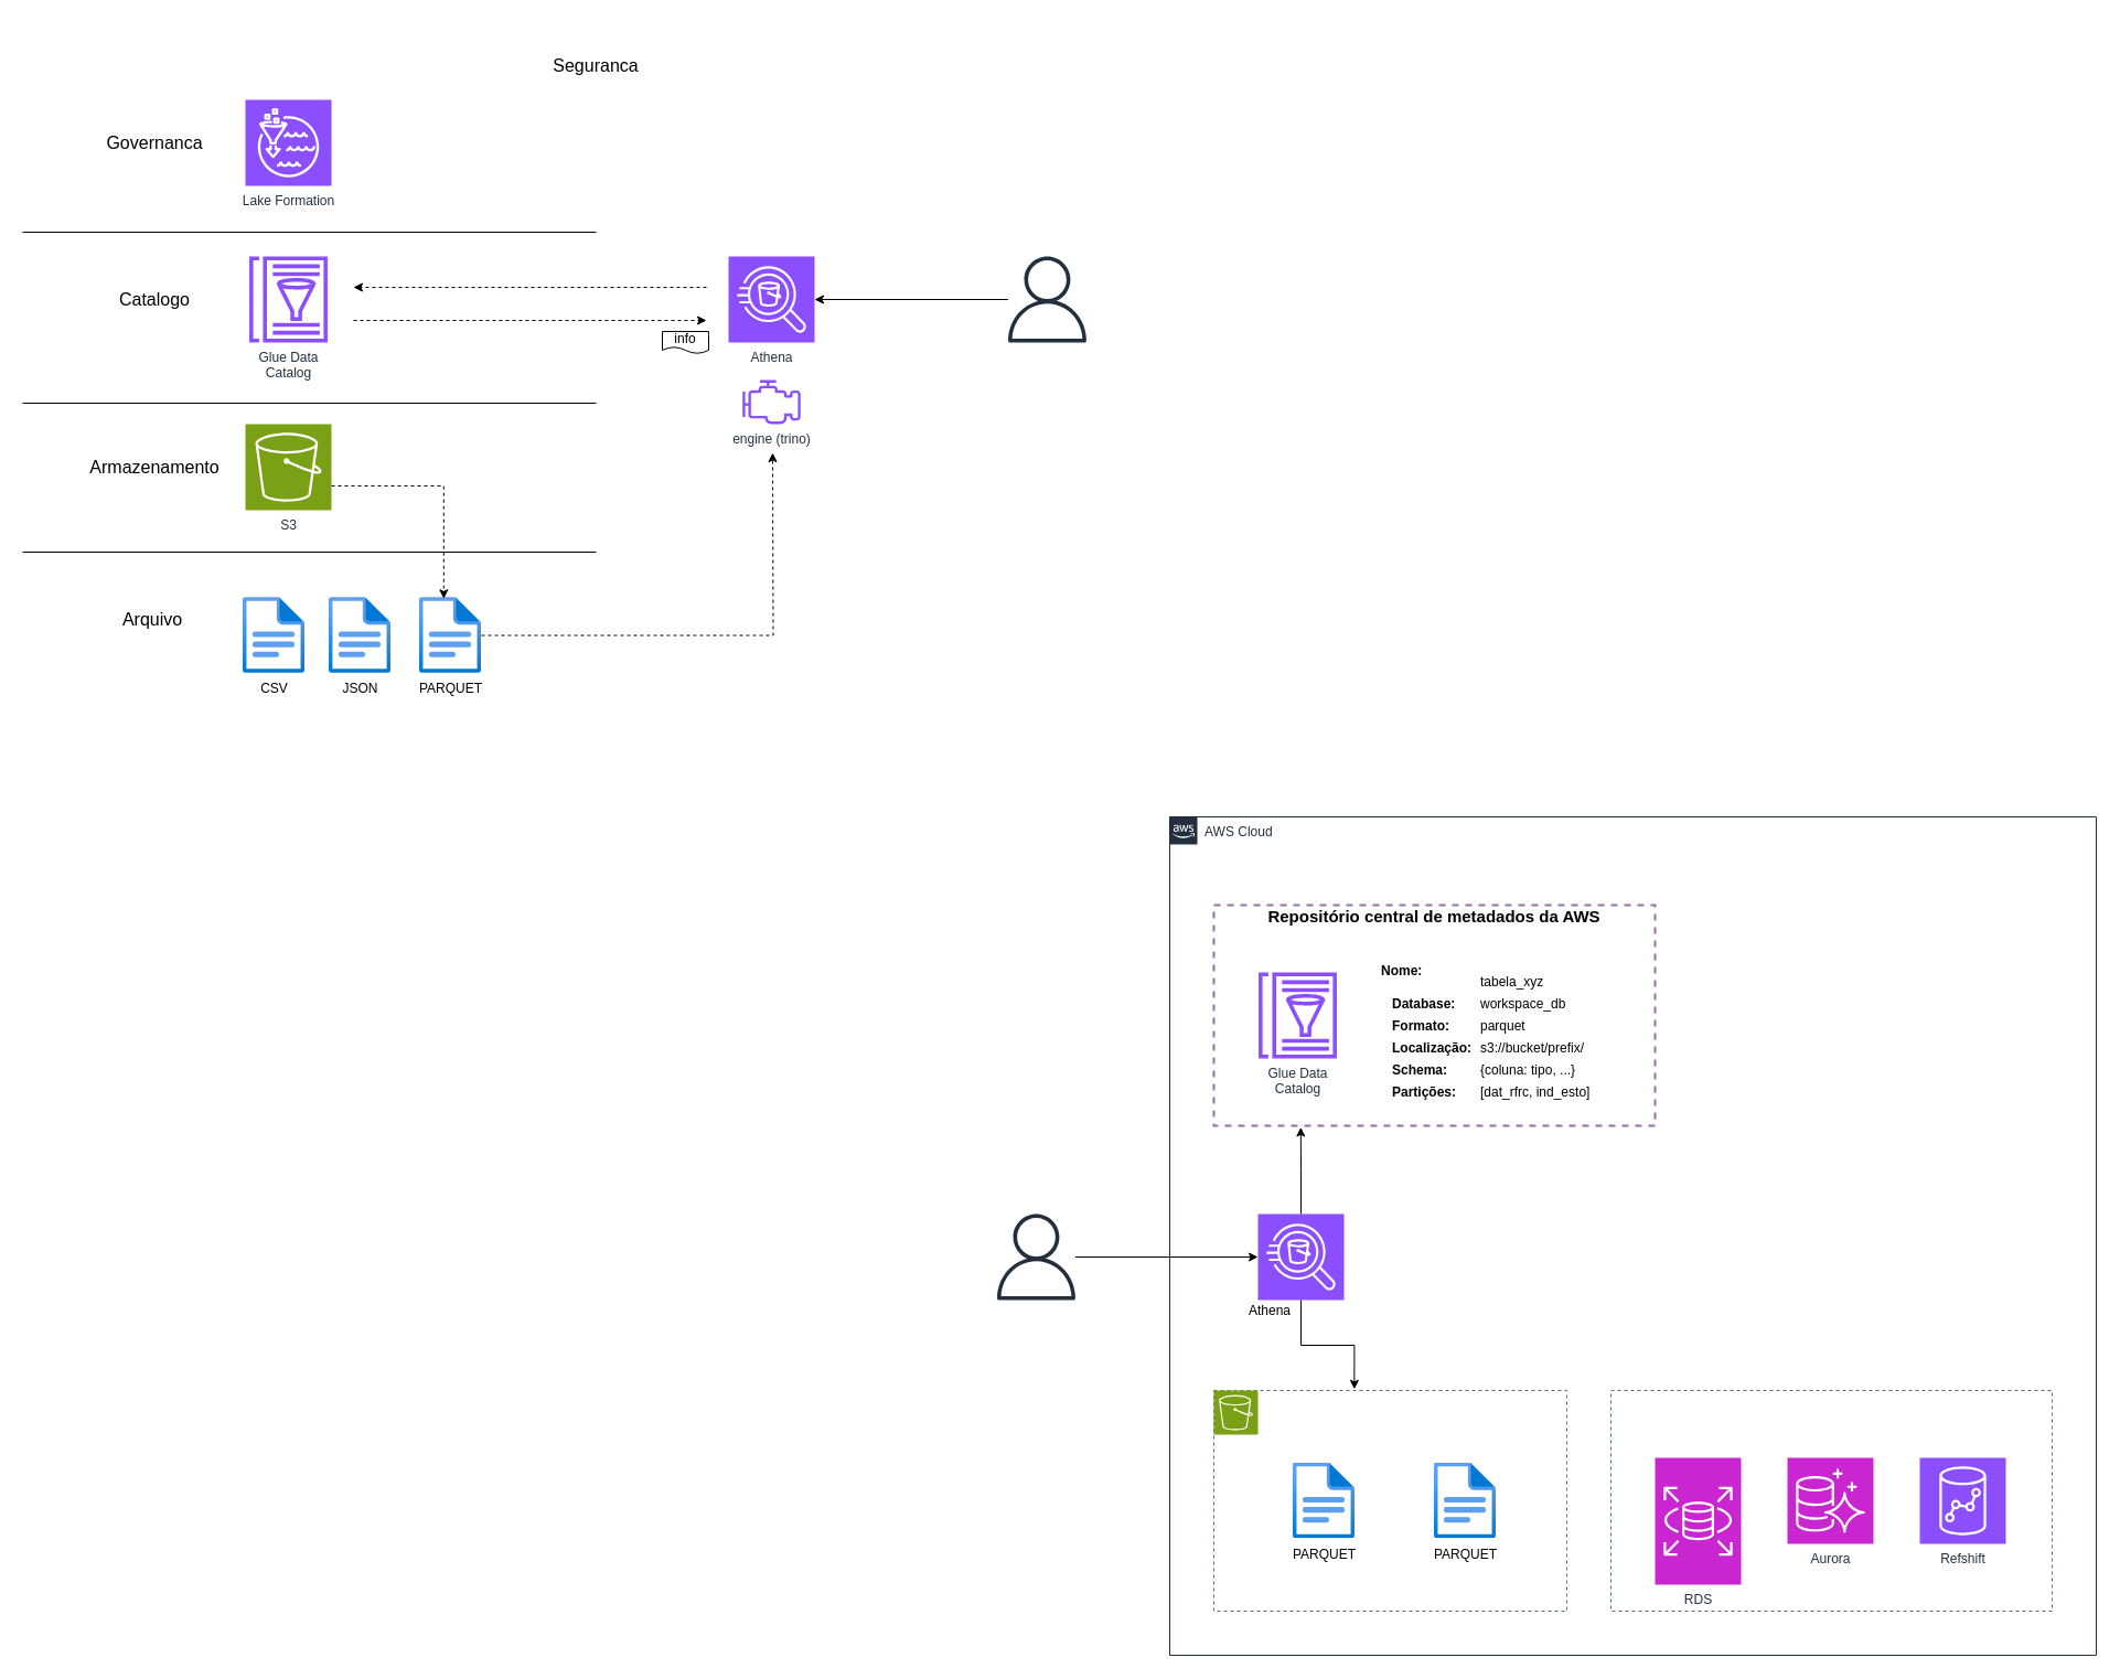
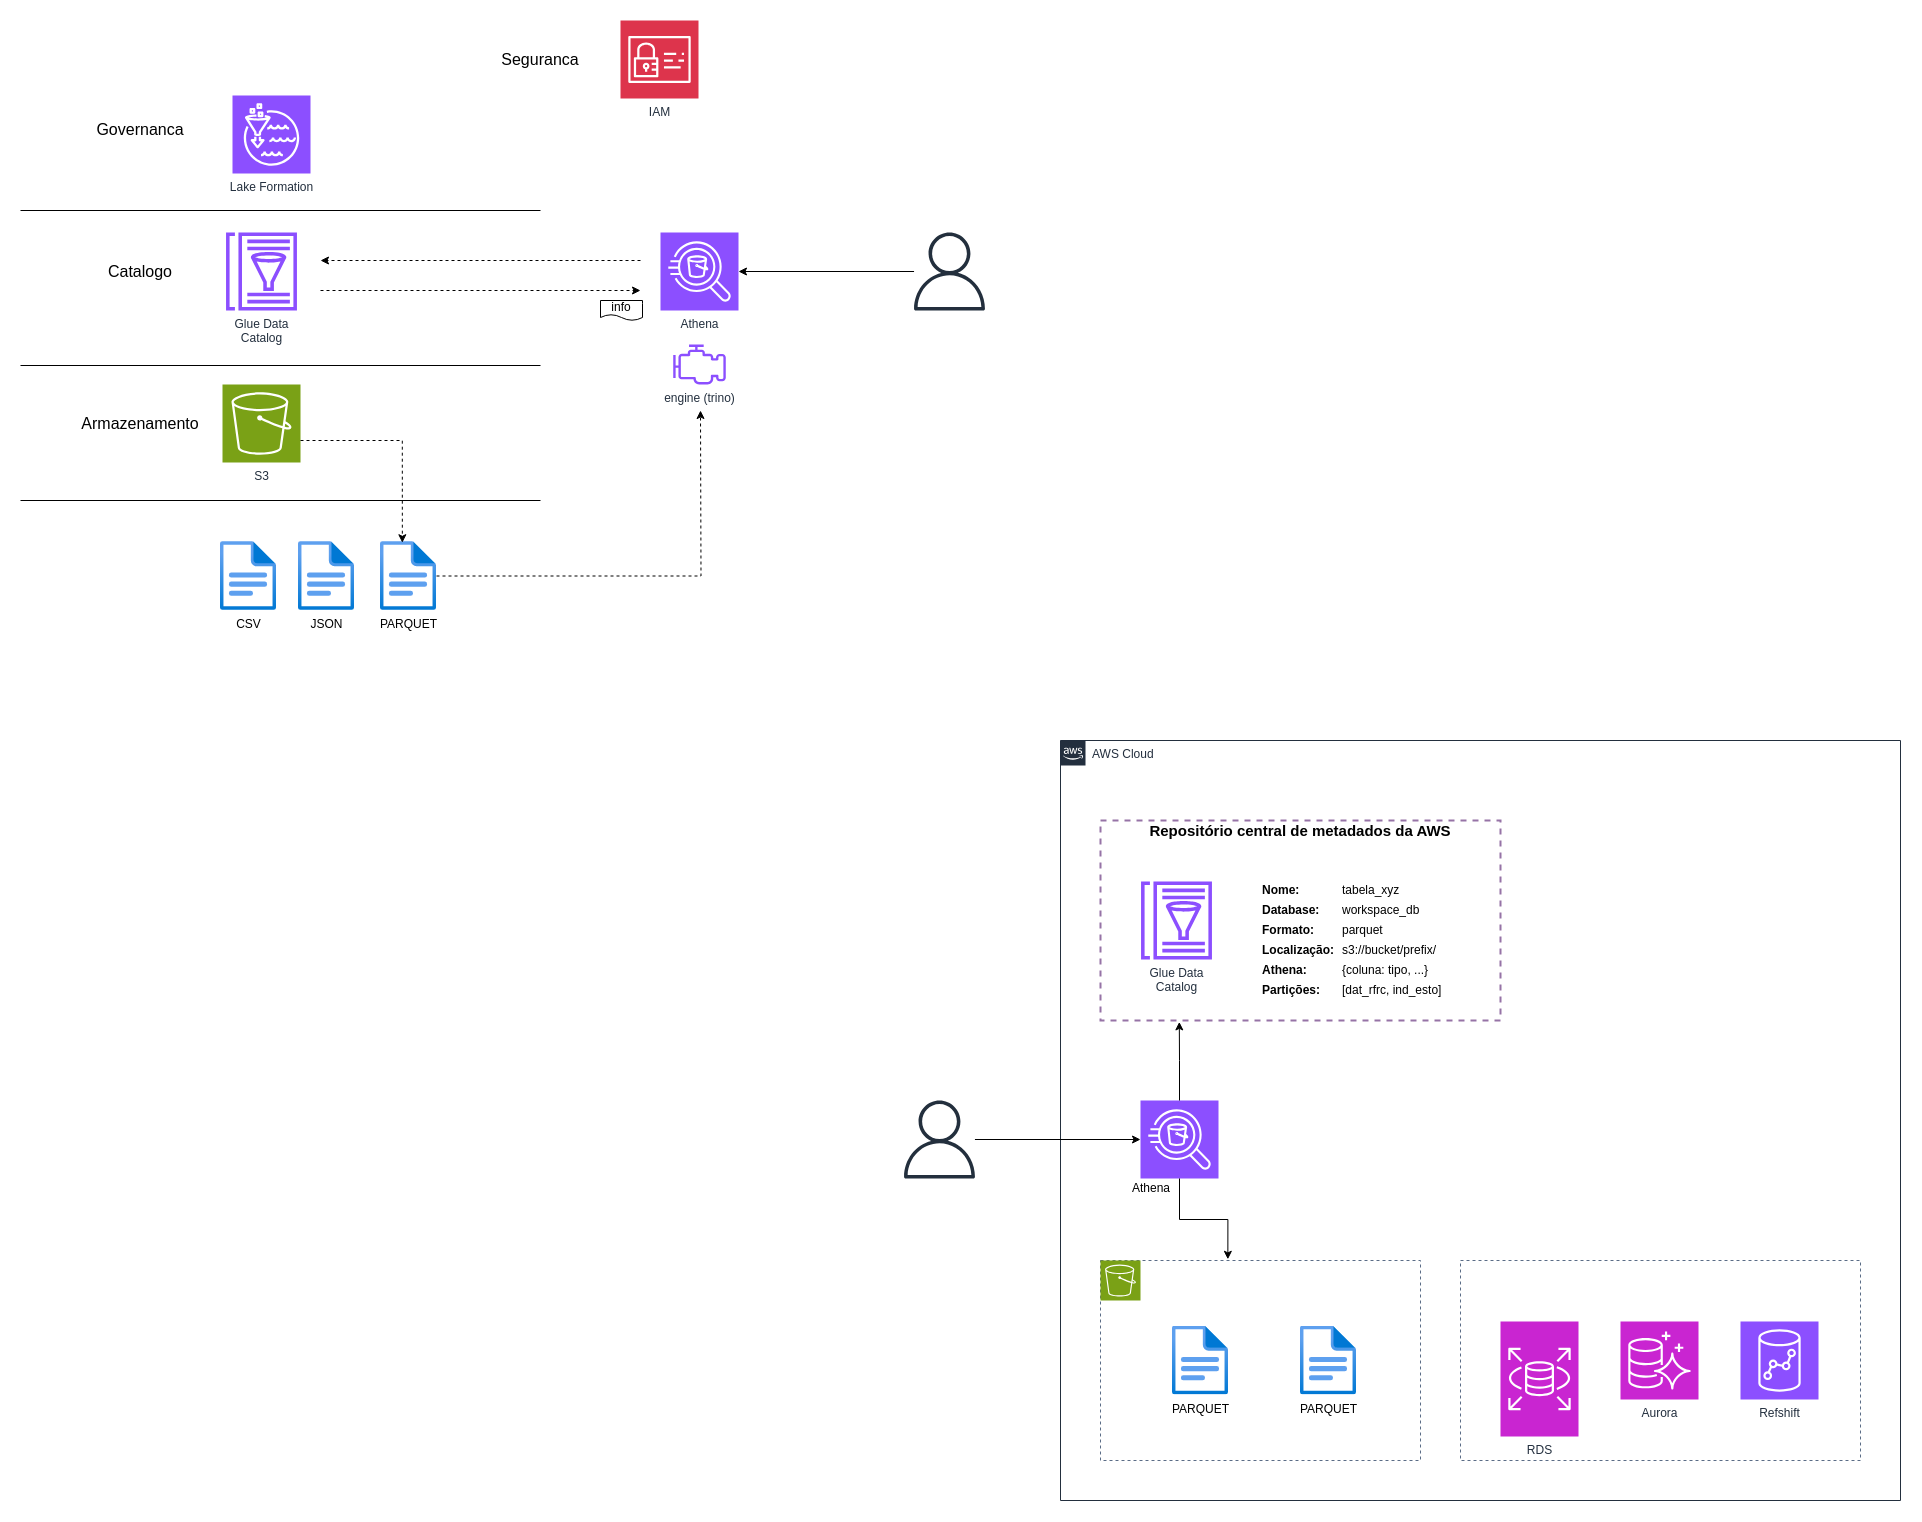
+ <mxCell id="18" value="IAM" style="sketch=0;points=[[0,0,0],[0.25,0,0],[0.5,0,0],[0.75,0,0],[1,0,0],[0,1,0],[0.25,1,0],[0.5,1,0],[0.75,1,0],[1,1,0],[0,0.25,0],[0,0.5,0],[0,0.75,0],[1,0.25,0],[1,0.5,0],[1,0.75,0]];outlineConnect=0;fontColor=#232F3E;fillColor=#DD344C;strokeColor=#ffffff;dashed=0;verticalLabelPosition=bottom;verticalAlign=top;align=center;html=1;fontSize=12;fontStyle=0;aspect=fixed;shape=mxgraph.aws4.resourceIcon;resIcon=mxgraph.aws4.identity_and_access_management;" vertex="1" parent="1"><mxGeometry x="620" y="20" width="78" height="78" as="geometry" /></mxCell>
- <mxCell id="16" value="Lake Formation" style="sketch=0;points=[[0,0,0],[0.25,0,0],[0.5,0,0],[0.75,0,0],[1,0,0],[0,1,0],[0.25,1,0],[0.5,1,0],[0.75,1,0],[1,1,0],[0,0.25,0],[0,0.5,0],[0,0.75,0],[1,0.25,0],[1,0.5,0],[1,0.75,0]];outlineConnect=0;fontColor=#232F3E;fillColor=#8C4FFF;strokeColor=#ffffff;dashed=0;verticalLabelPosition=bottom;verticalAlign=top;align=center;html=1;fontSize=12;fontStyle=0;aspect=fixed;shape=mxgraph.aws4.resourceIcon;resIcon=mxgraph.aws4.lake_formation;" vertex="1" parent="1"><mxGeometry x="222" y="90" width="78" height="78" as="geometry" /></mxCell>
+ <mxCell id="16" value="Lake Formation" style="sketch=0;points=[[0,0,0],[0.25,0,0],[0.5,0,0],[0.75,0,0],[1,0,0],[0,1,0],[0.25,1,0],[0.5,1,0],[0.75,1,0],[1,1,0],[0,0.25,0],[0,0.5,0],[0,0.75,0],[1,0.25,0],[1,0.5,0],[1,0.75,0]];outlineConnect=0;fontColor=#232F3E;fillColor=#8C4FFF;strokeColor=#ffffff;dashed=0;verticalLabelPosition=bottom;verticalAlign=top;align=center;html=1;fontSize=12;fontStyle=0;aspect=fixed;shape=mxgraph.aws4.resourceIcon;resIcon=mxgraph.aws4.lake_formation;" vertex="1" parent="1"><mxGeometry x="232" y="95" width="78" height="78" as="geometry" /></mxCell>
- <mxCell id="12" value="Arquivo" style="text;html=1;align=center;verticalAlign=middle;whiteSpace=wrap;rounded=0;fontSize=16;" vertex="1" parent="1"><mxGeometry x="58" y="541" width="160" height="40" as="geometry" /></mxCell>
- <mxCell id="29" value="Nome:" style="text;html=1;align=left;verticalAlign=middle;whiteSpace=wrap;rounded=0;fontStyle=1" vertex="1" parent="1"><mxGeometry x="1250" y="870" width="80" height="20" as="geometry" /></mxCell>
+ <mxCell id="29" value="Nome:" style="text;html=1;align=left;verticalAlign=middle;whiteSpace=wrap;rounded=0;fontStyle=1" vertex="1" parent="1"><mxGeometry x="1260" y="880" width="80" height="20" as="geometry" /></mxCell>
- <mxCell id="33" value="Schema:" style="text;html=1;align=left;verticalAlign=middle;whiteSpace=wrap;rounded=0;fontStyle=1" vertex="1" parent="1"><mxGeometry x="1260" y="960" width="80" height="20" as="geometry" /></mxCell>
+ <mxCell id="33" value="Athena:" style="text;html=1;align=left;verticalAlign=middle;whiteSpace=wrap;rounded=0;fontStyle=1" vertex="1" parent="1"><mxGeometry x="1260" y="960" width="80" height="20" as="geometry" /></mxCell>
